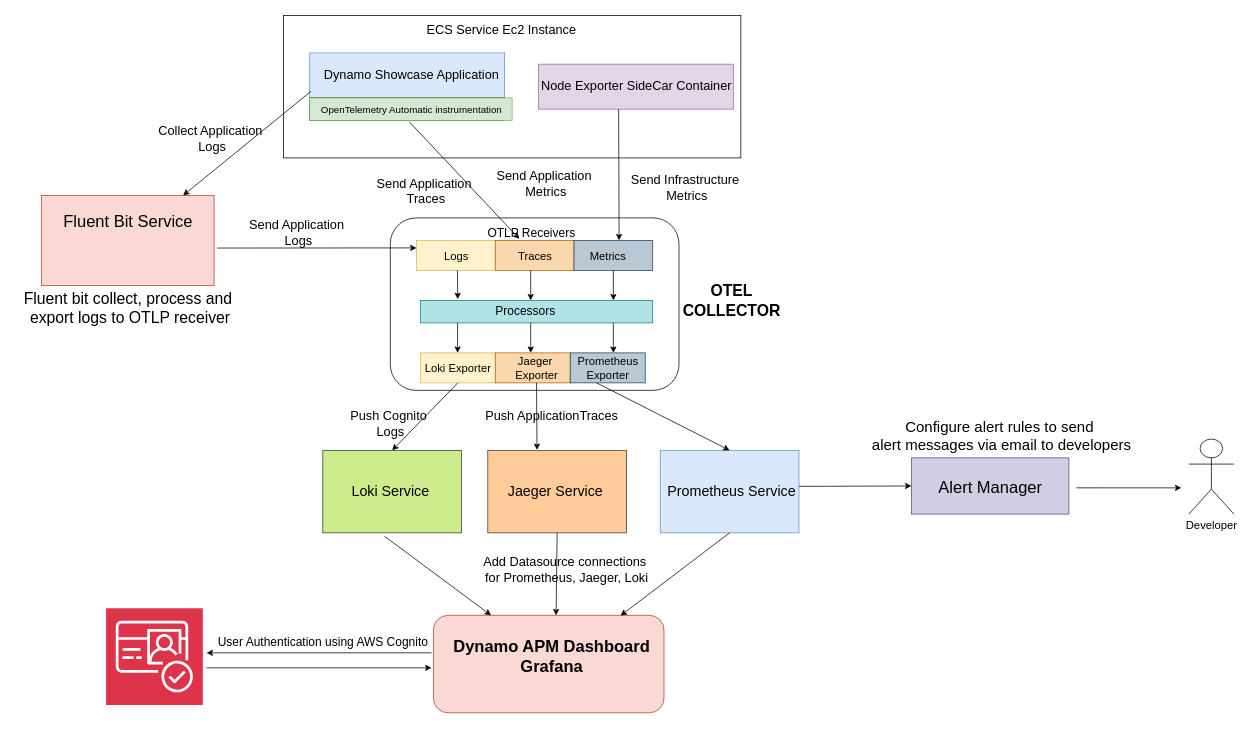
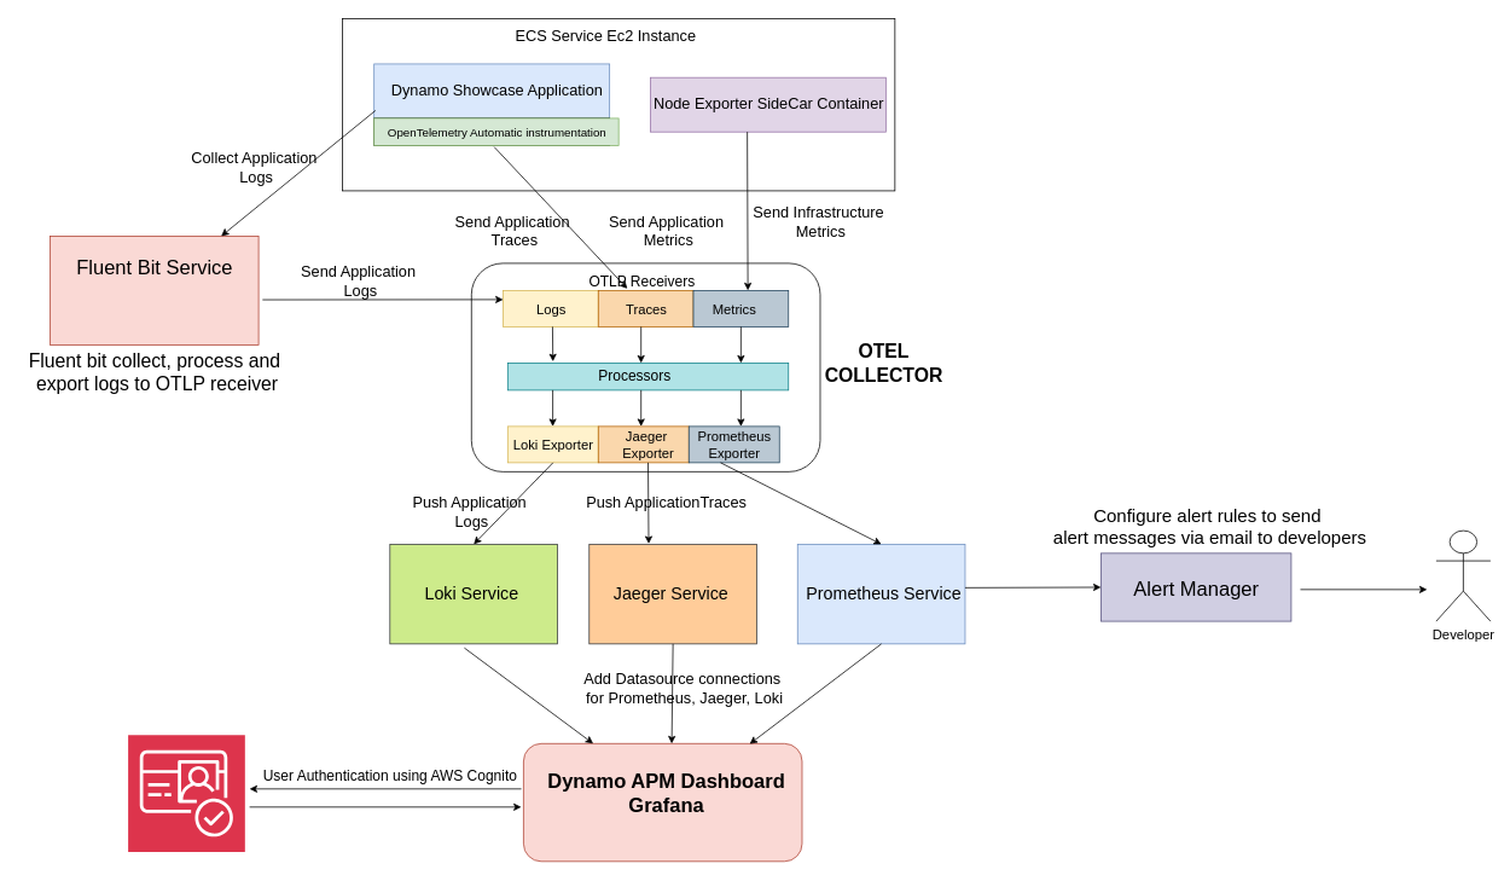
- <mxCell id="43" value="&lt;div&gt;Send Application&lt;/div&gt;&lt;div&gt;&amp;nbsp;Metrics&lt;/div&gt;" style="text;html=1;align=center;verticalAlign=middle;resizable=0;points=[];autosize=1;strokeColor=none;fillColor=none;fontSize=17;" parent="1" vertex="1"><mxGeometry x="650" y="220" width="150" height="50" as="geometry" /></mxCell>
+ <mxCell id="43" value="&lt;div&gt;Send Application&lt;/div&gt;&lt;div&gt;&amp;nbsp;Metrics&lt;/div&gt;" style="text;html=1;align=center;verticalAlign=middle;resizable=0;points=[];autosize=1;strokeColor=none;fillColor=none;fontSize=17;" parent="1" vertex="1"><mxGeometry x="660" y="230" width="150" height="50" as="geometry" /></mxCell>
- <mxCell id="40" value="&lt;div&gt;Send Infrastructure&lt;/div&gt;&lt;div&gt;&amp;nbsp;Metrics&lt;/div&gt;" style="text;html=1;align=center;verticalAlign=middle;resizable=0;points=[];autosize=1;strokeColor=none;fillColor=none;fontSize=17;" parent="1" vertex="1"><mxGeometry x="827.5" y="225" width="170" height="50" as="geometry" /></mxCell>
+ <mxCell id="40" value="&lt;div&gt;Send Infrastructure&lt;/div&gt;&lt;div&gt;&amp;nbsp;Metrics&lt;/div&gt;" style="text;html=1;align=center;verticalAlign=middle;resizable=0;points=[];autosize=1;strokeColor=none;fillColor=none;fontSize=17;" parent="1" vertex="1"><mxGeometry x="817.5" y="220" width="170" height="50" as="geometry" /></mxCell>
- <mxCell id="57" value="&lt;div&gt;Push Cognito&amp;nbsp;&lt;/div&gt;&lt;div&gt;Logs&lt;br&gt;&lt;/div&gt;" style="text;html=1;align=center;verticalAlign=middle;resizable=0;points=[];autosize=1;strokeColor=none;fillColor=none;fontSize=17;" parent="1" vertex="1"><mxGeometry x="445" y="540" width="150" height="50" as="geometry" /></mxCell>
+ <mxCell id="57" value="&lt;div&gt;Push Application&amp;nbsp;&lt;/div&gt;&lt;div&gt;Logs&lt;br&gt;&lt;/div&gt;" style="text;html=1;align=center;verticalAlign=middle;resizable=0;points=[];autosize=1;strokeColor=none;fillColor=none;fontSize=17;" parent="1" vertex="1"><mxGeometry x="445" y="540" width="150" height="50" as="geometry" /></mxCell>
